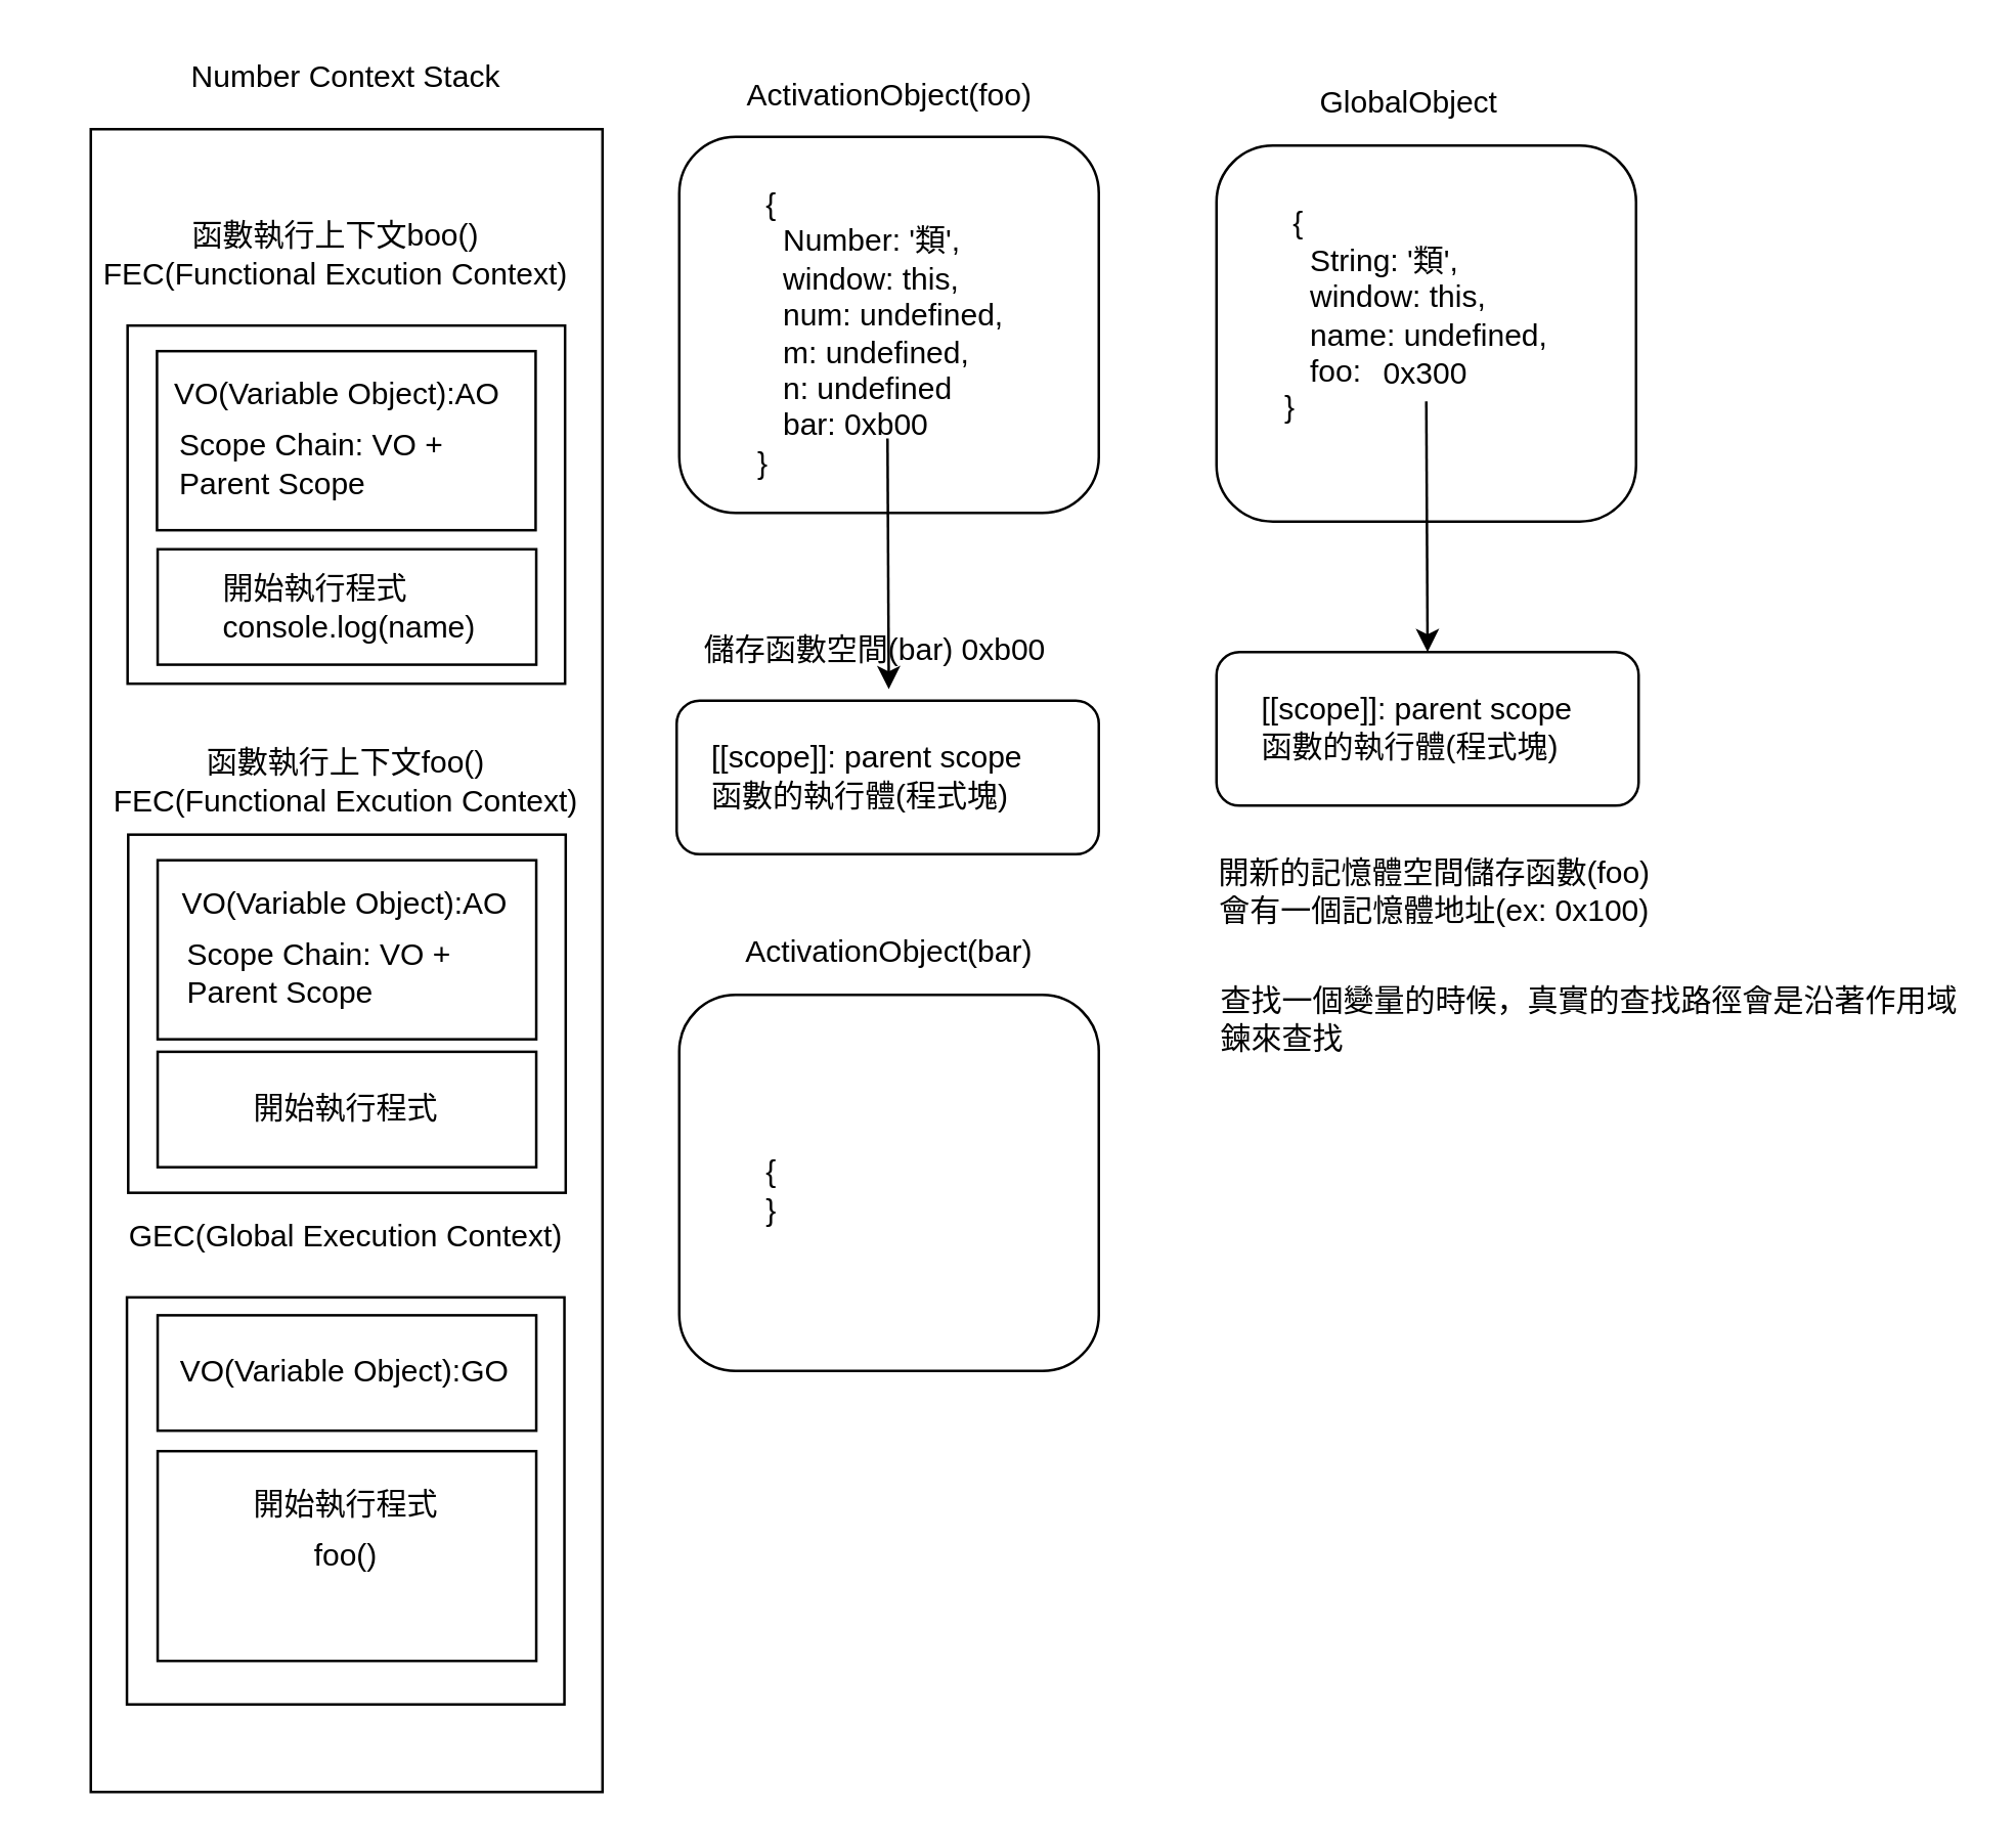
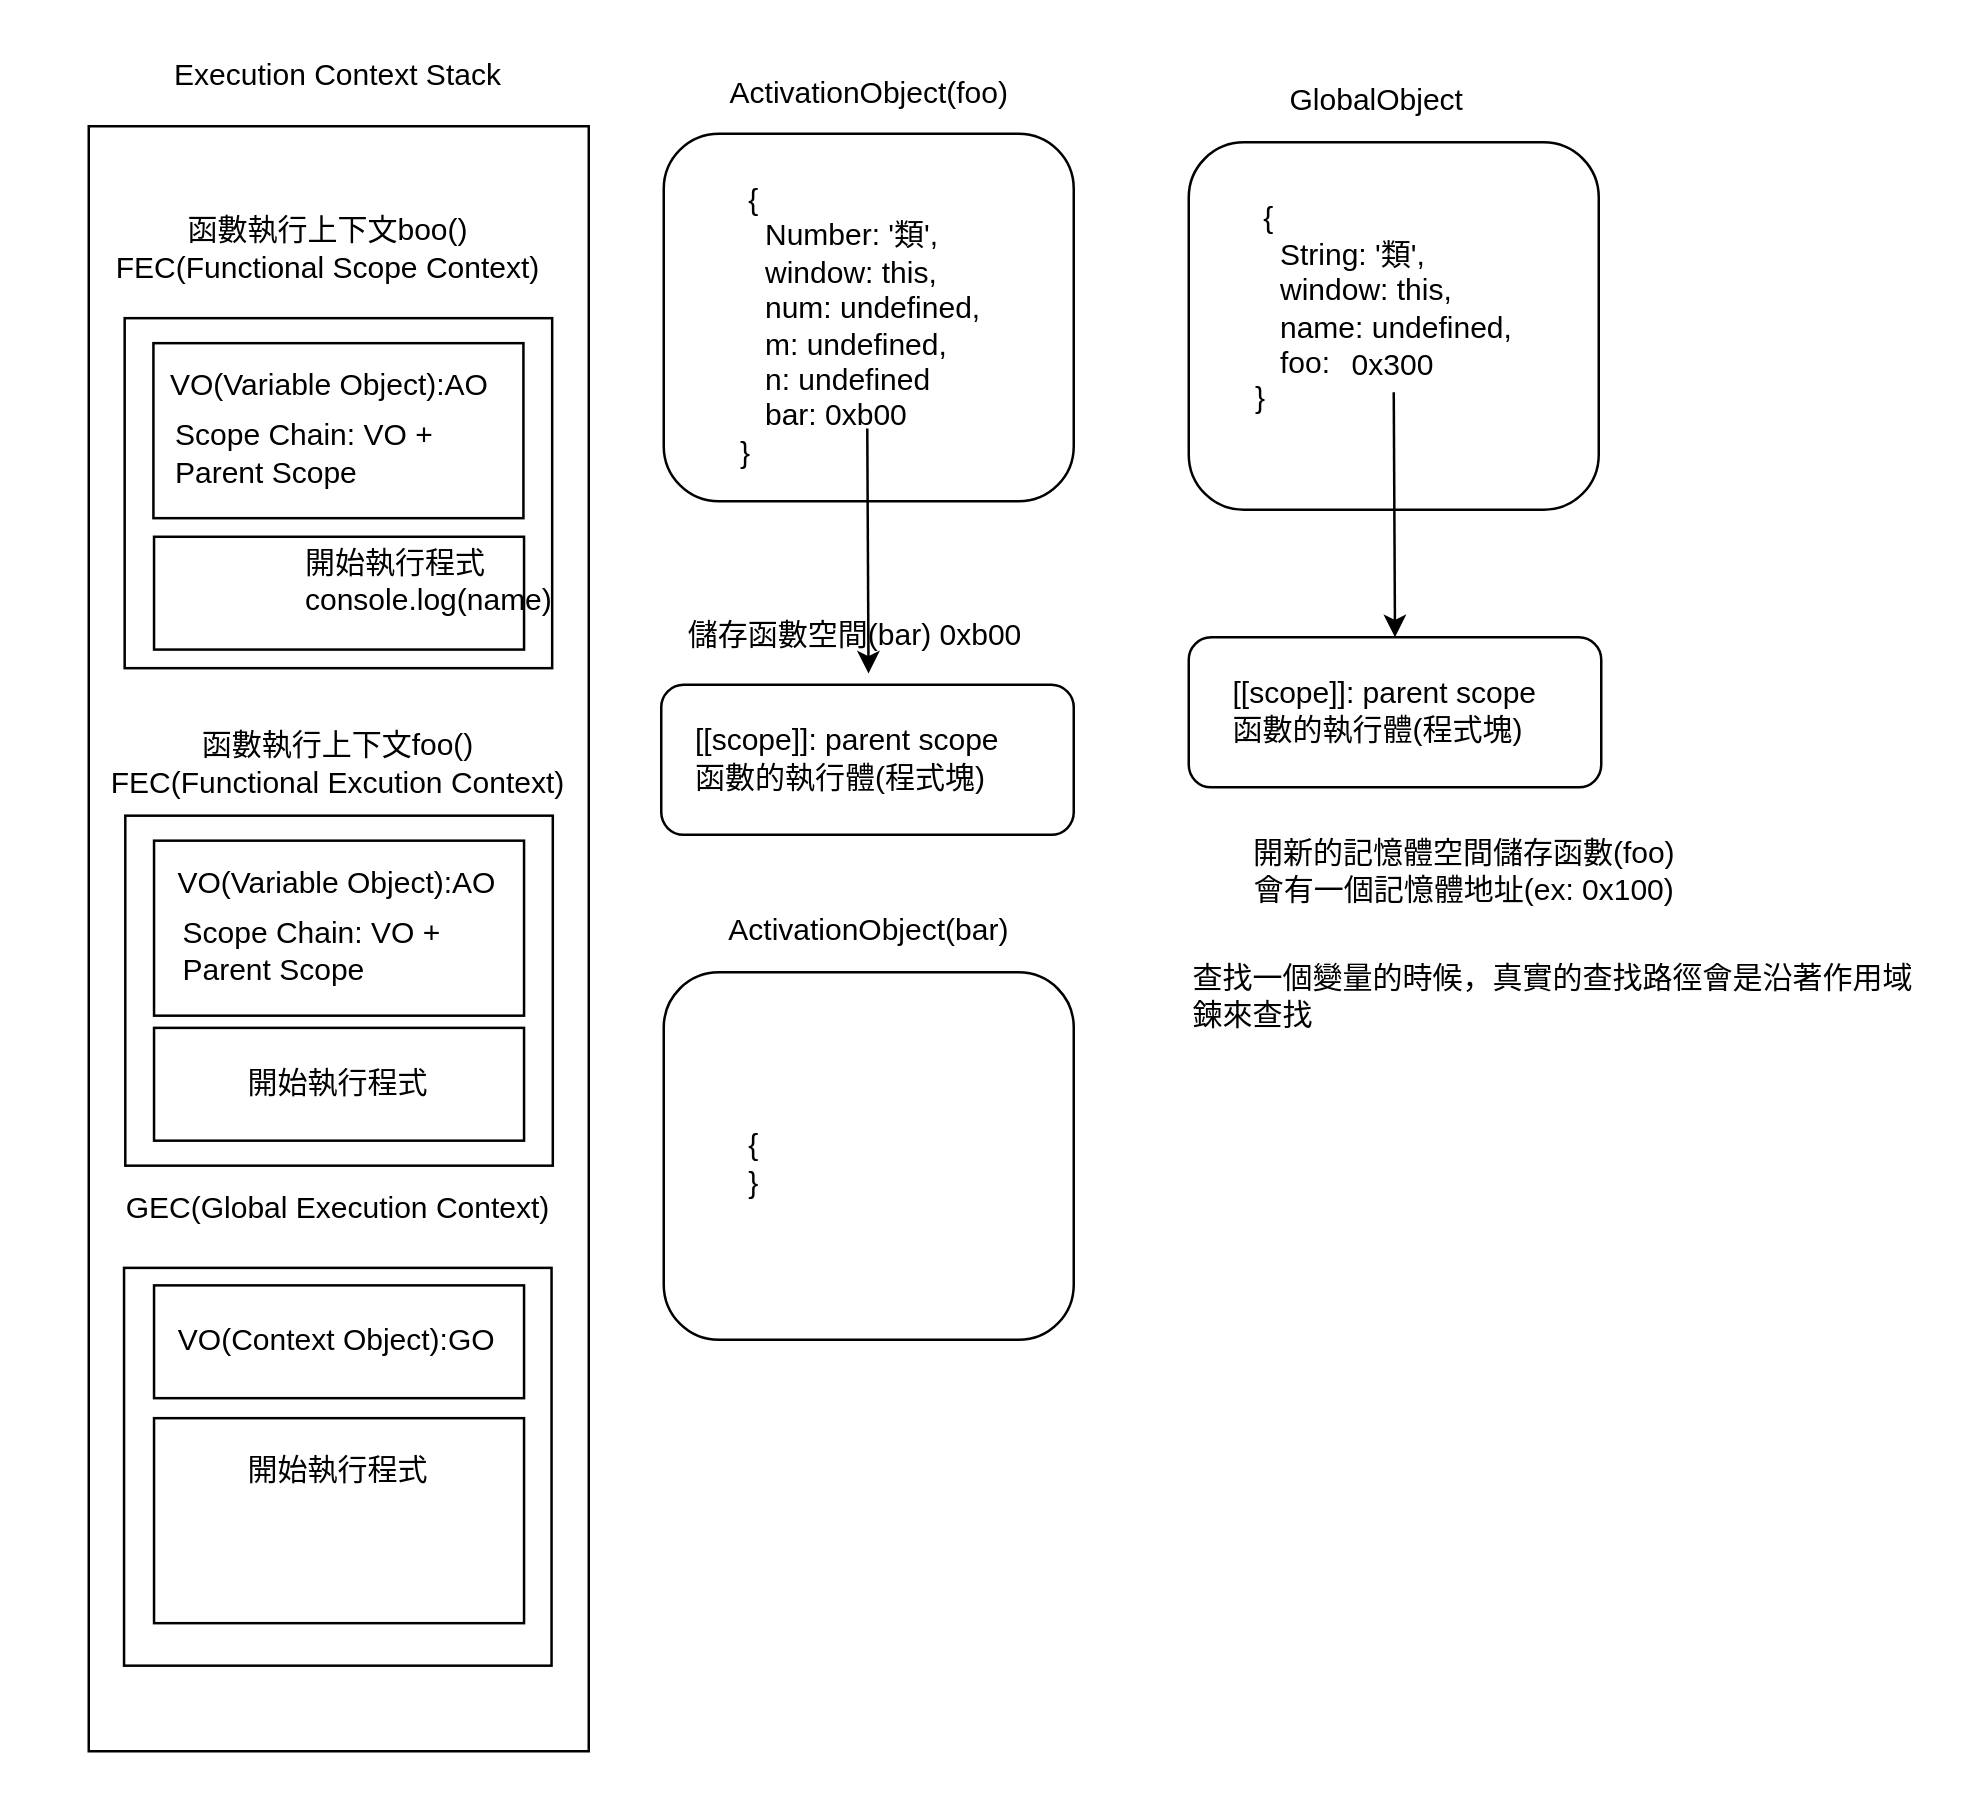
- <mxCell id="3" value="Number Context Stack" style="text;html=1;strokeColor=none;fillColor=none;align=center;verticalAlign=middle;whiteSpace=wrap;rounded=0;" parent="1" vertex="1"><mxGeometry x="45" y="20" width="180" height="20" as="geometry" /></mxCell>
+ <mxCell id="3" value="Execution Context Stack" style="text;html=1;strokeColor=none;fillColor=none;align=center;verticalAlign=middle;whiteSpace=wrap;rounded=0;" parent="1" vertex="1"><mxGeometry x="45" y="20" width="180" height="20" as="geometry" /></mxCell>
- <mxCell id="37" value="函數執行上下文boo()&lt;br&gt;FEC(Functional Excution Context)" style="text;html=1;strokeColor=none;fillColor=none;align=center;verticalAlign=middle;whiteSpace=wrap;rounded=0;" vertex="1" parent="1"><mxGeometry x="20.87" y="79.1" width="220" height="39.35" as="geometry" /></mxCell>
+ <mxCell id="37" value="函數執行上下文boo()&lt;br&gt;FEC(Functional Scope Context)" style="text;html=1;strokeColor=none;fillColor=none;align=center;verticalAlign=middle;whiteSpace=wrap;rounded=0;" vertex="1" parent="1"><mxGeometry x="20.87" y="79.1" width="220" height="39.35" as="geometry" /></mxCell>
- <mxCell id="46" value="開始執行程式&lt;br&gt;&lt;div&gt;&lt;span&gt;console.log(name)&lt;/span&gt;&lt;/div&gt;" style="text;html=1;strokeColor=none;fillColor=none;align=left;verticalAlign=middle;whiteSpace=wrap;rounded=0;" vertex="1" parent="1"><mxGeometry x="85" y="223.39" width="86" height="26.77" as="geometry" /></mxCell>
+ <mxCell id="46" value="開始執行程式&lt;br&gt;&lt;div&gt;&lt;span&gt;console.log(name)&lt;/span&gt;&lt;/div&gt;" style="text;html=1;strokeColor=none;fillColor=none;align=left;verticalAlign=middle;whiteSpace=wrap;rounded=0;" vertex="1" parent="1"><mxGeometry x="120" y="218.39" width="86" height="26.77" as="geometry" /></mxCell>
- <mxCell id="19" value="開新的記憶體空間儲存函數(foo)&lt;br&gt;會有一個記憶體地址(ex: 0x100)" style="text;html=1;strokeColor=none;fillColor=none;align=center;verticalAlign=middle;whiteSpace=wrap;rounded=0;" parent="1" vertex="1"><mxGeometry x="475" y="333.44" width="171" height="30" as="geometry" /></mxCell>
+ <mxCell id="19" value="開新的記憶體空間儲存函數(foo)&lt;br&gt;會有一個記憶體地址(ex: 0x100)" style="text;html=1;strokeColor=none;fillColor=none;align=center;verticalAlign=middle;whiteSpace=wrap;rounded=0;" parent="1" vertex="1"><mxGeometry x="500" y="333.44" width="171" height="30" as="geometry" /></mxCell>
- <mxCell id="8" value="VO(Variable Object):GO" style="text;html=1;strokeColor=none;fillColor=none;align=center;verticalAlign=middle;whiteSpace=wrap;rounded=0;" parent="4" vertex="1"><mxGeometry x="38" y="69.058" width="143" height="22.763" as="geometry" /></mxCell>
+ <mxCell id="8" value="VO(Context Object):GO" style="text;html=1;strokeColor=none;fillColor=none;align=center;verticalAlign=middle;whiteSpace=wrap;rounded=0;" parent="4" vertex="1"><mxGeometry x="38" y="69.058" width="143" height="22.763" as="geometry" /></mxCell>
- <mxCell id="11" value="foo()" style="text;html=1;strokeColor=none;fillColor=none;align=center;verticalAlign=middle;whiteSpace=wrap;rounded=0;" parent="4" vertex="1"><mxGeometry x="90" y="142" width="40" height="20" as="geometry" /></mxCell>
